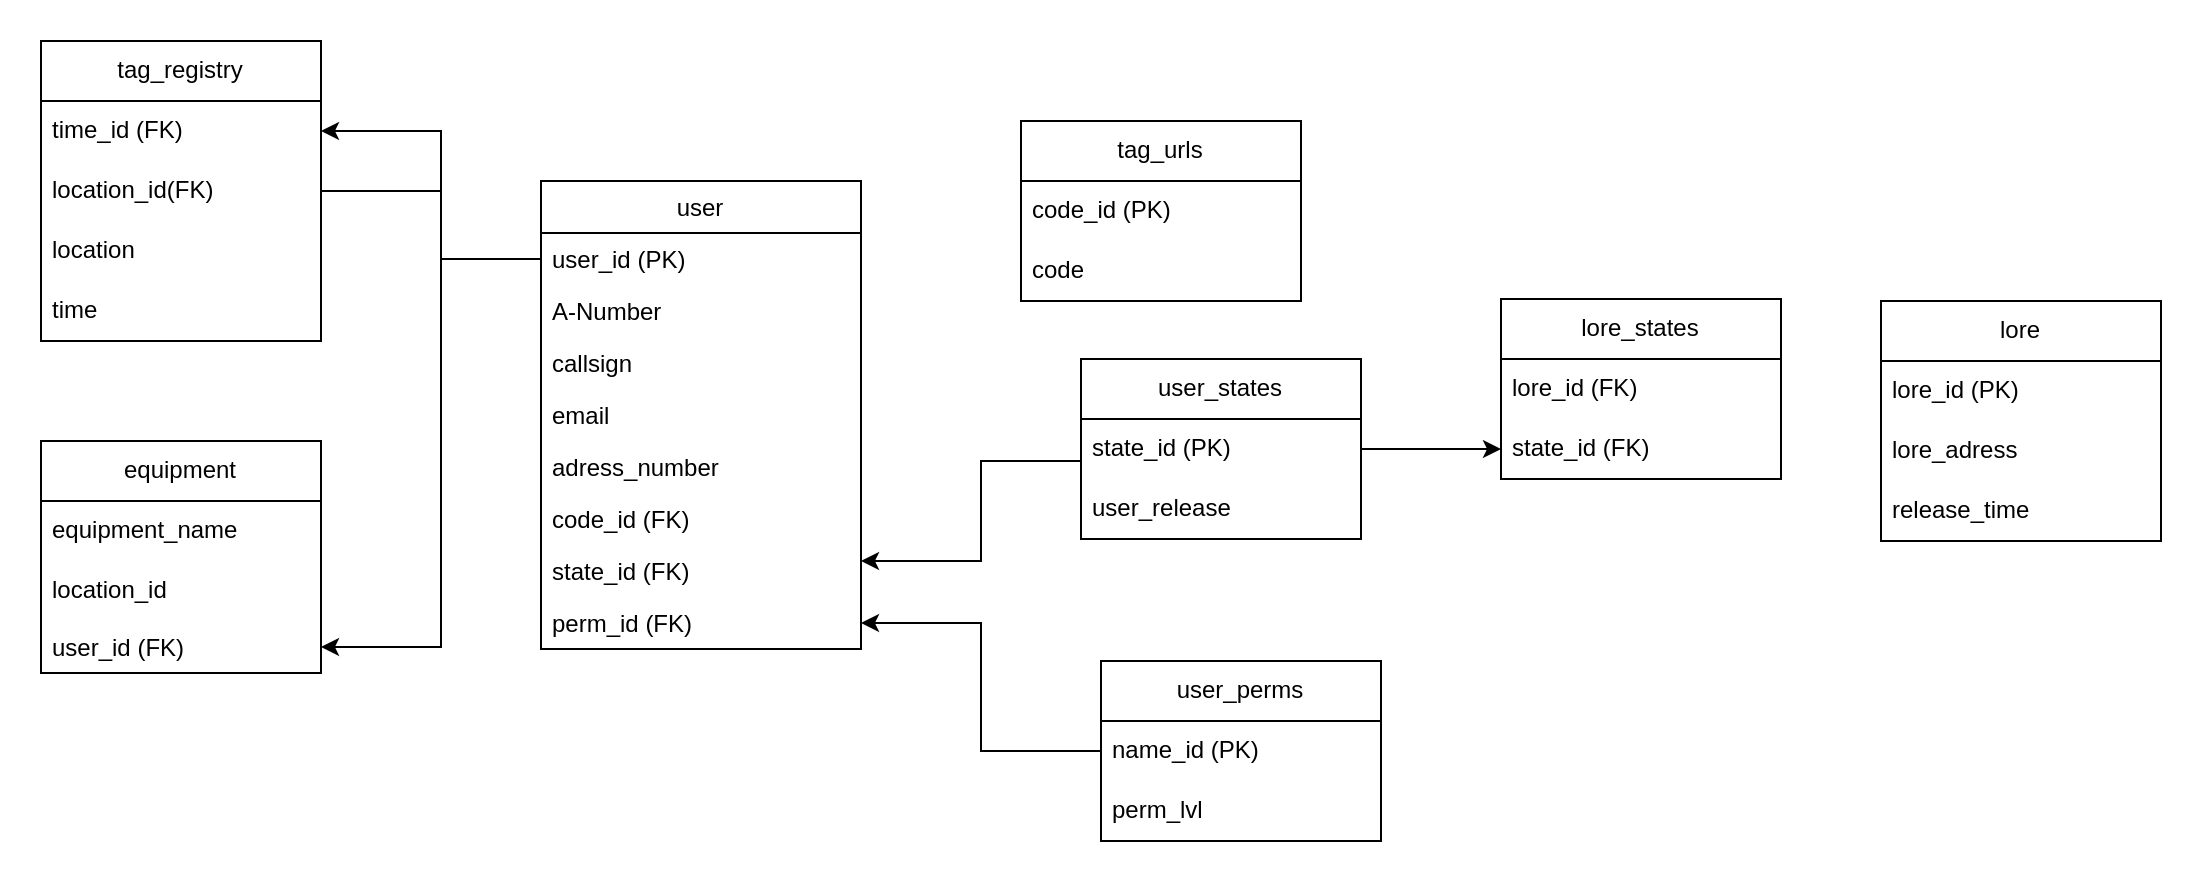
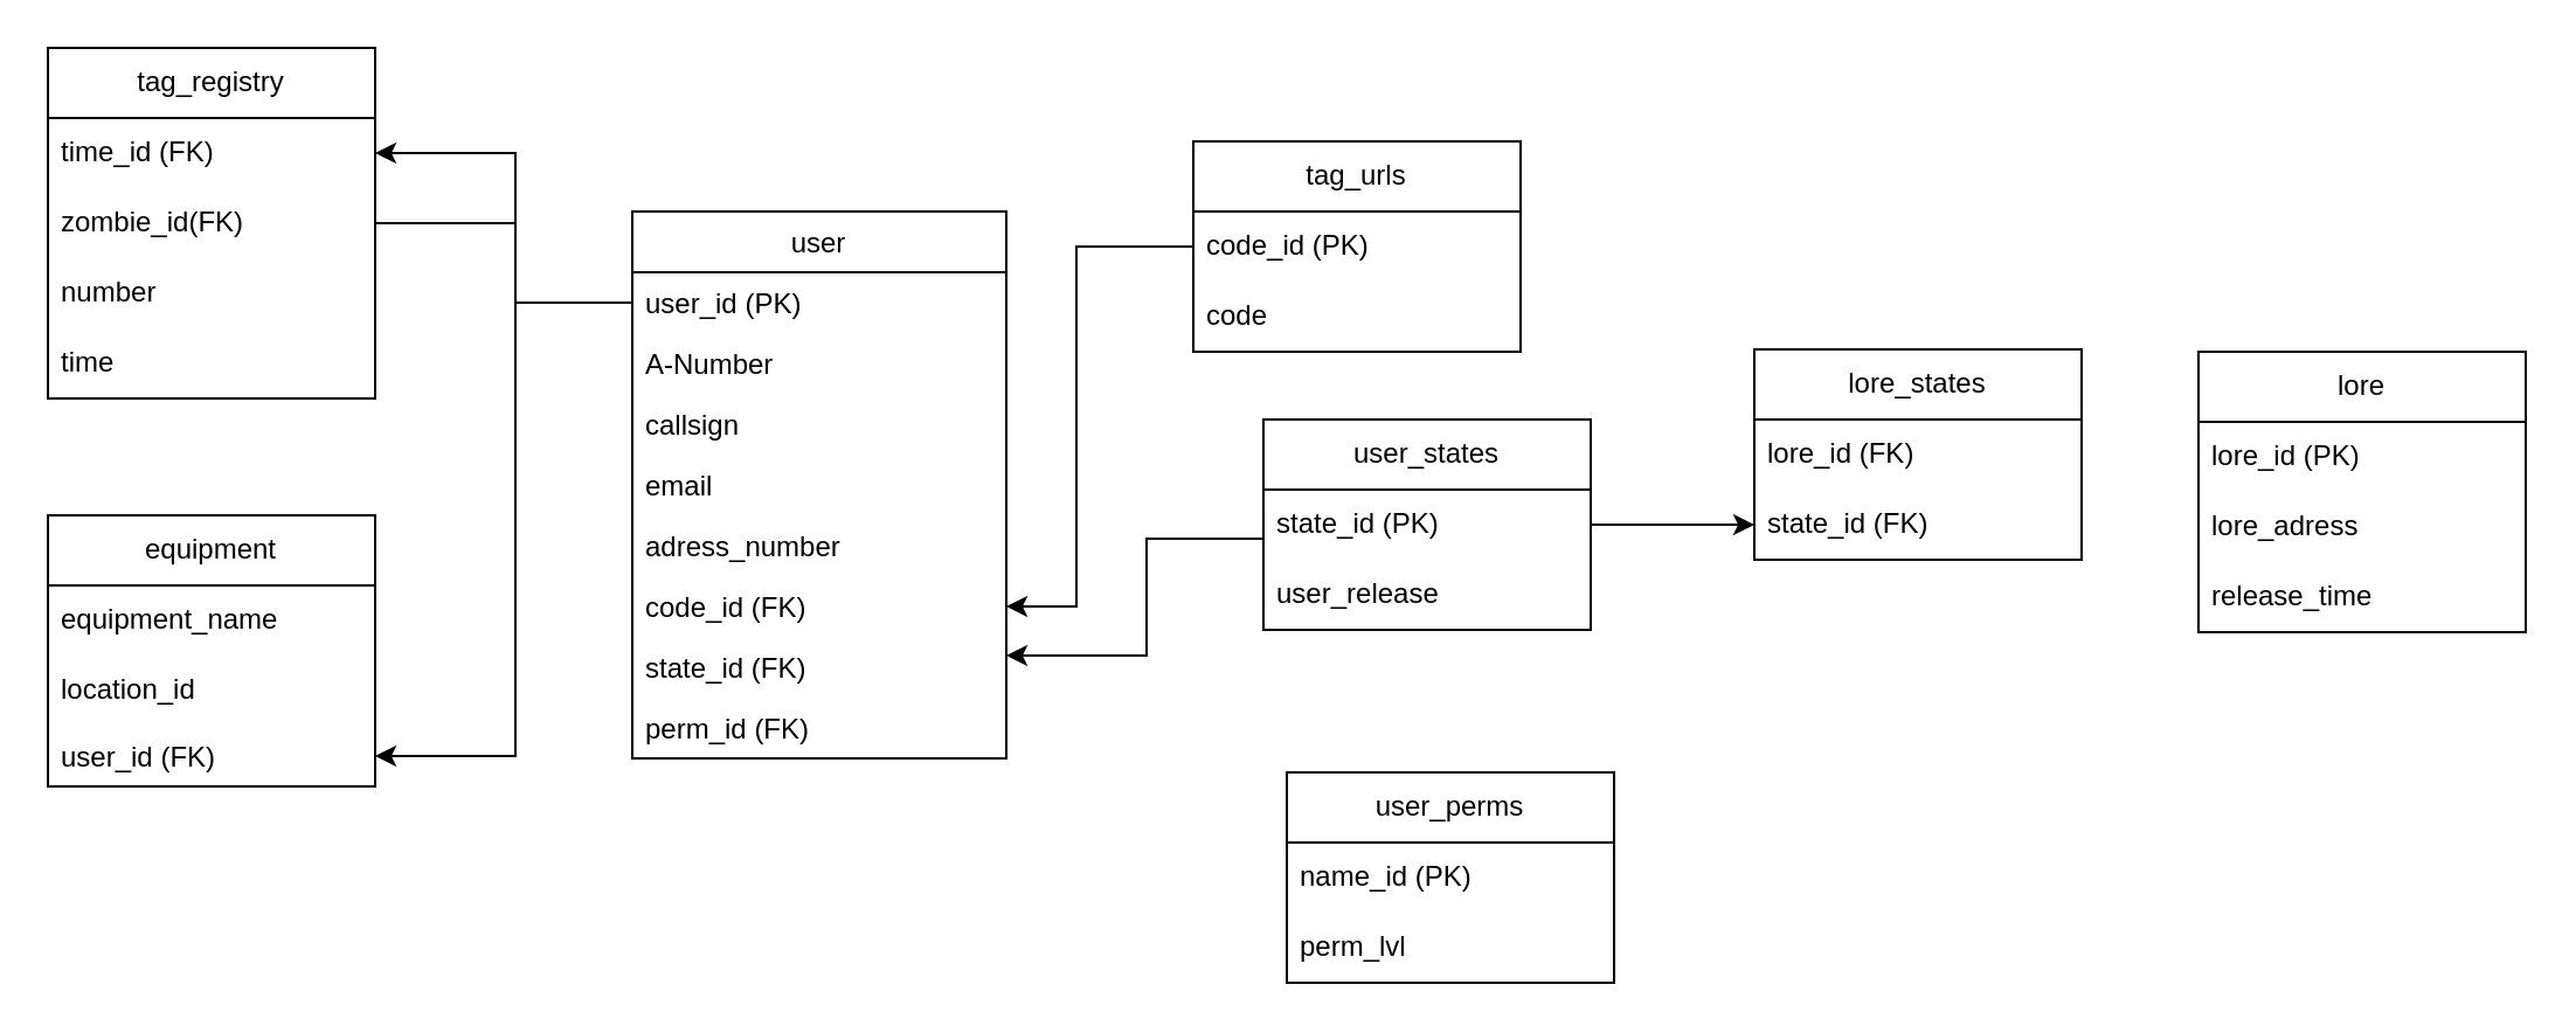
- <mxCell id="23" value="location_id(FK)" style="text;strokeColor=none;fillColor=none;align=left;verticalAlign=middle;spacingLeft=4;spacingRight=4;overflow=hidden;points=[[0,0.5],[1,0.5]];portConstraint=eastwest;rotatable=0;whiteSpace=wrap;html=1;" vertex="1" parent="21"><mxGeometry y="60" width="140" height="30" as="geometry" /></mxCell>
+ <mxCell id="23" value="zombie_id(FK)" style="text;strokeColor=none;fillColor=none;align=left;verticalAlign=middle;spacingLeft=4;spacingRight=4;overflow=hidden;points=[[0,0.5],[1,0.5]];portConstraint=eastwest;rotatable=0;whiteSpace=wrap;html=1;" vertex="1" parent="21"><mxGeometry y="60" width="140" height="30" as="geometry" /></mxCell>
- <mxCell id="24" value="location" style="text;strokeColor=none;fillColor=none;align=left;verticalAlign=middle;spacingLeft=4;spacingRight=4;overflow=hidden;points=[[0,0.5],[1,0.5]];portConstraint=eastwest;rotatable=0;whiteSpace=wrap;html=1;" vertex="1" parent="21"><mxGeometry y="90" width="140" height="30" as="geometry" /></mxCell>
+ <mxCell id="24" value="number" style="text;strokeColor=none;fillColor=none;align=left;verticalAlign=middle;spacingLeft=4;spacingRight=4;overflow=hidden;points=[[0,0.5],[1,0.5]];portConstraint=eastwest;rotatable=0;whiteSpace=wrap;html=1;" vertex="1" parent="21"><mxGeometry y="90" width="140" height="30" as="geometry" /></mxCell>
+ <mxCell id="28" style="edgeStyle=orthogonalEdgeStyle;rounded=0;orthogonalLoop=1;jettySize=auto;html=1;" edge="1" parent="1" source="12" target="8"><mxGeometry relative="1" as="geometry"><Array as="points"><mxPoint x="460" y="105" /><mxPoint x="460" y="259" /></Array></mxGeometry></mxCell>
- <mxCell id="29" style="edgeStyle=orthogonalEdgeStyle;rounded=0;orthogonalLoop=1;jettySize=auto;html=1;" edge="1" parent="1" source="19" target="10"><mxGeometry relative="1" as="geometry" /></mxCell>
